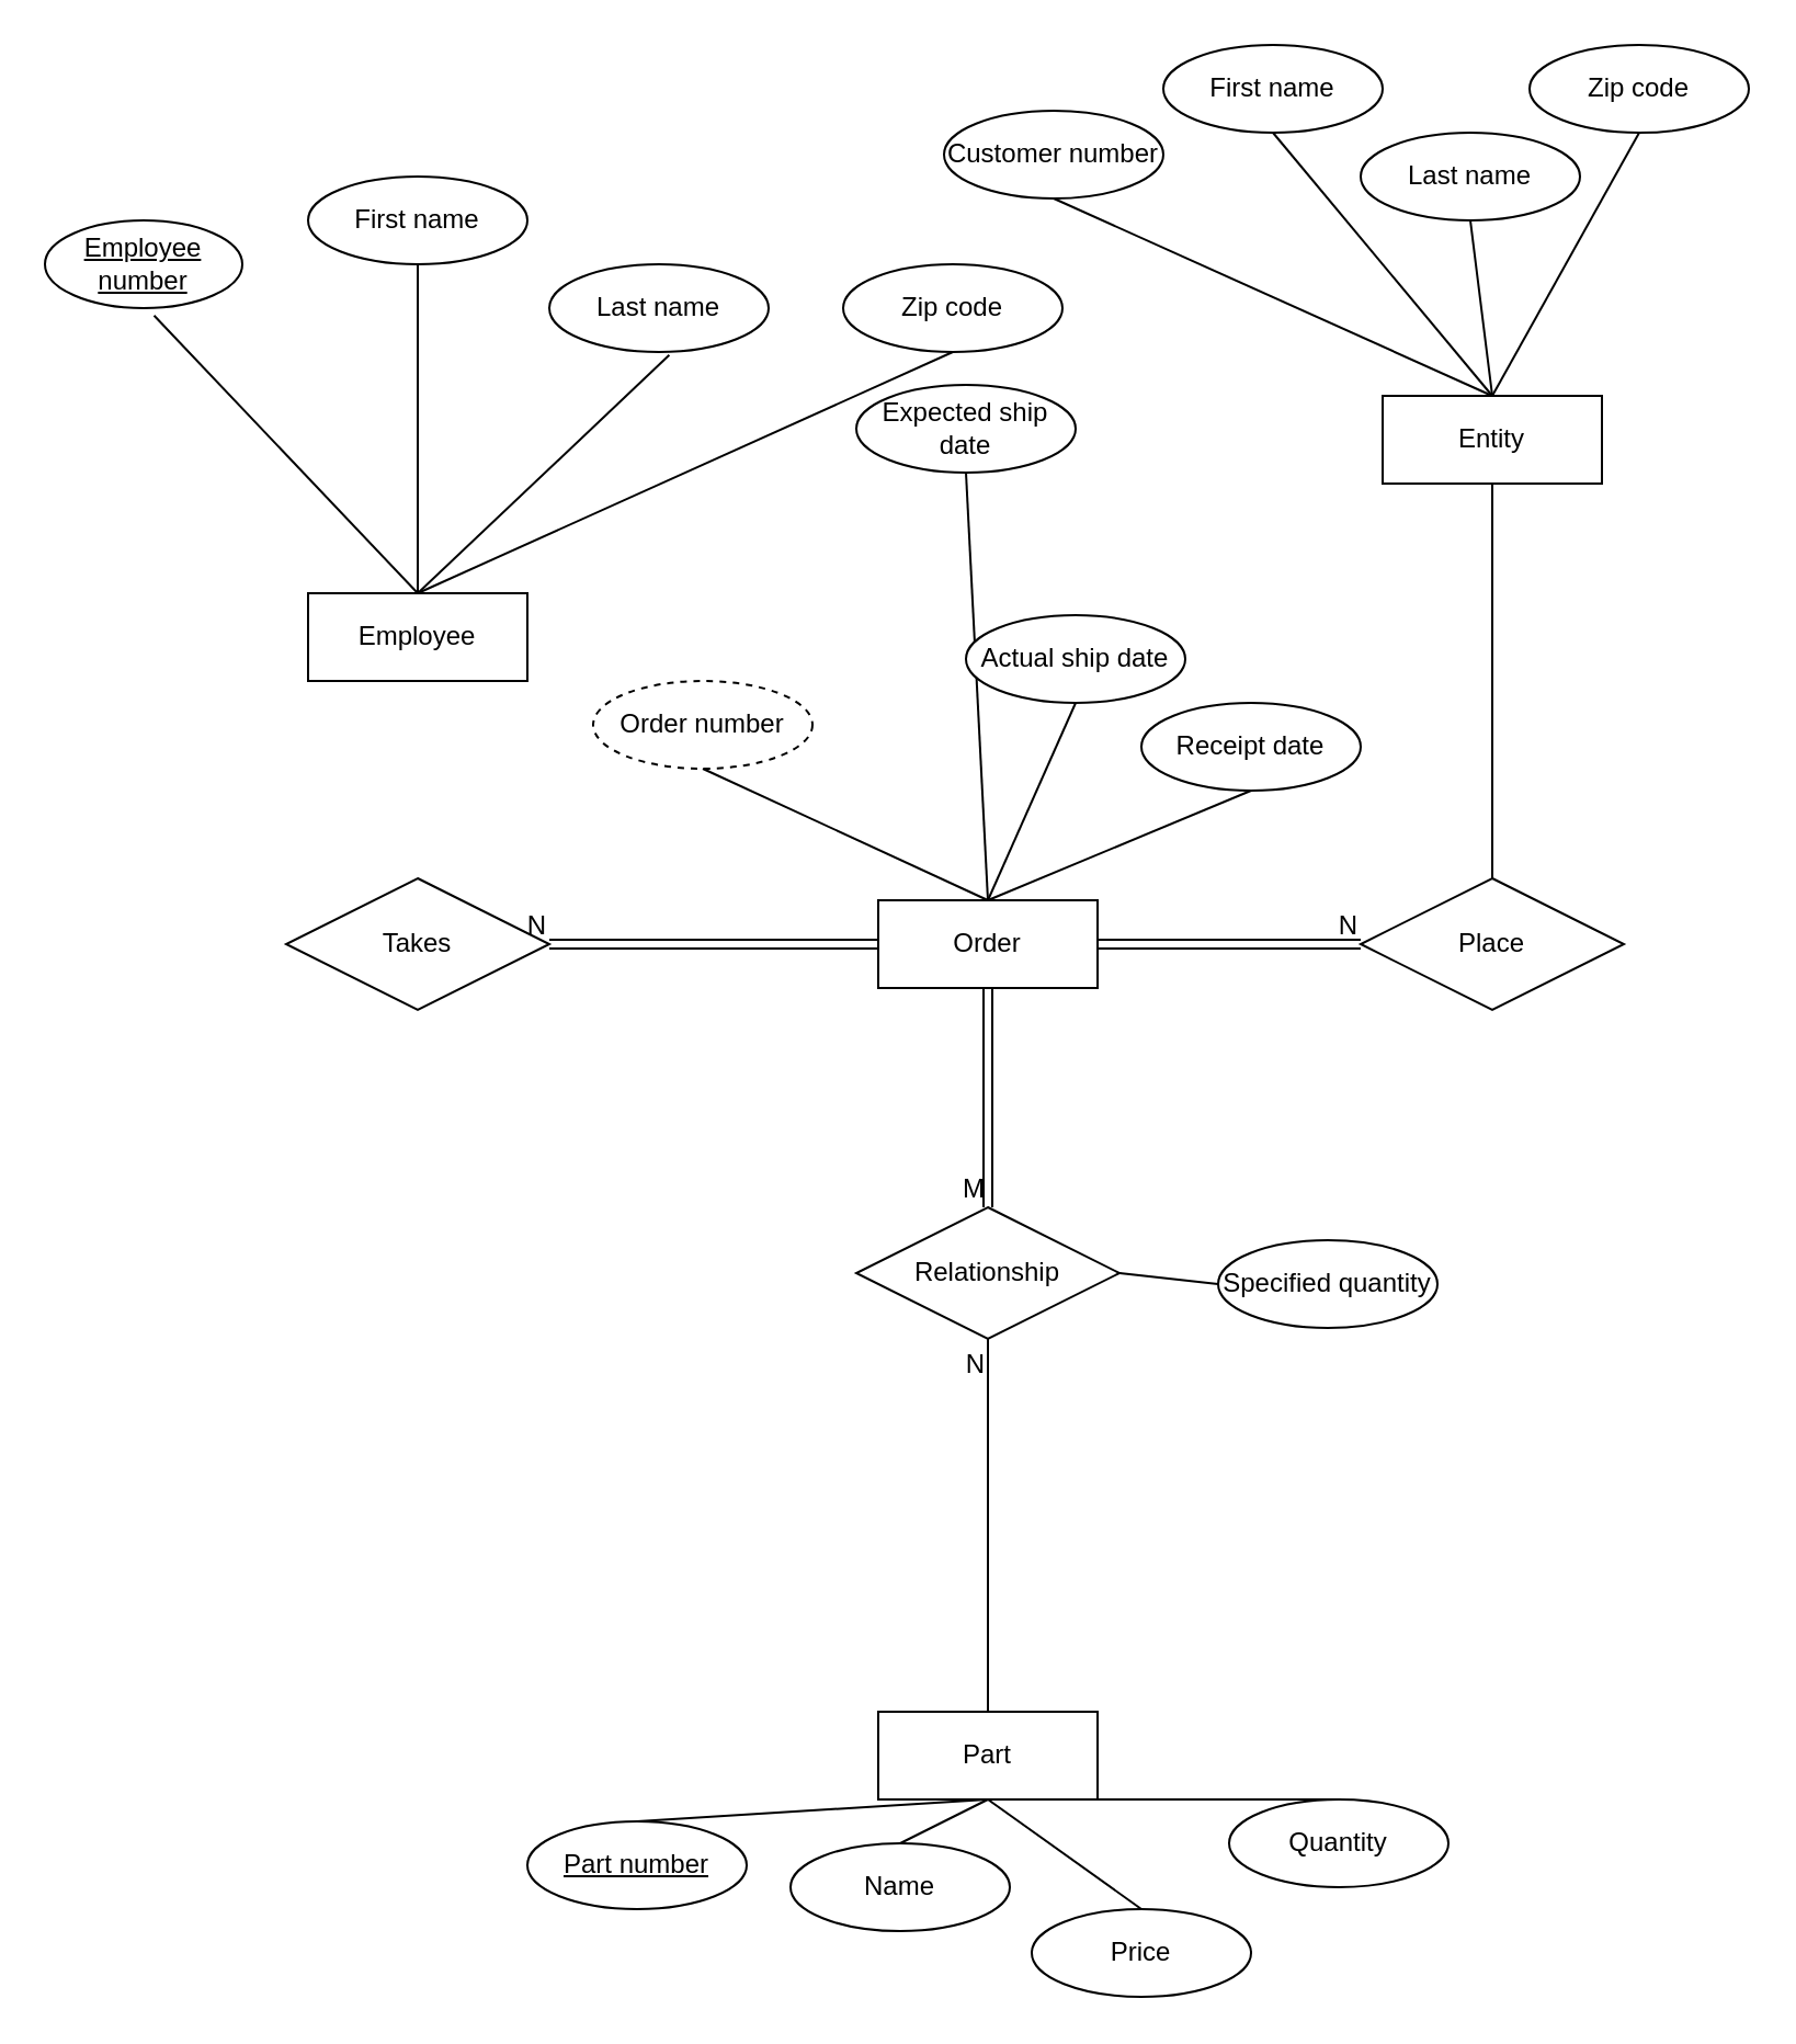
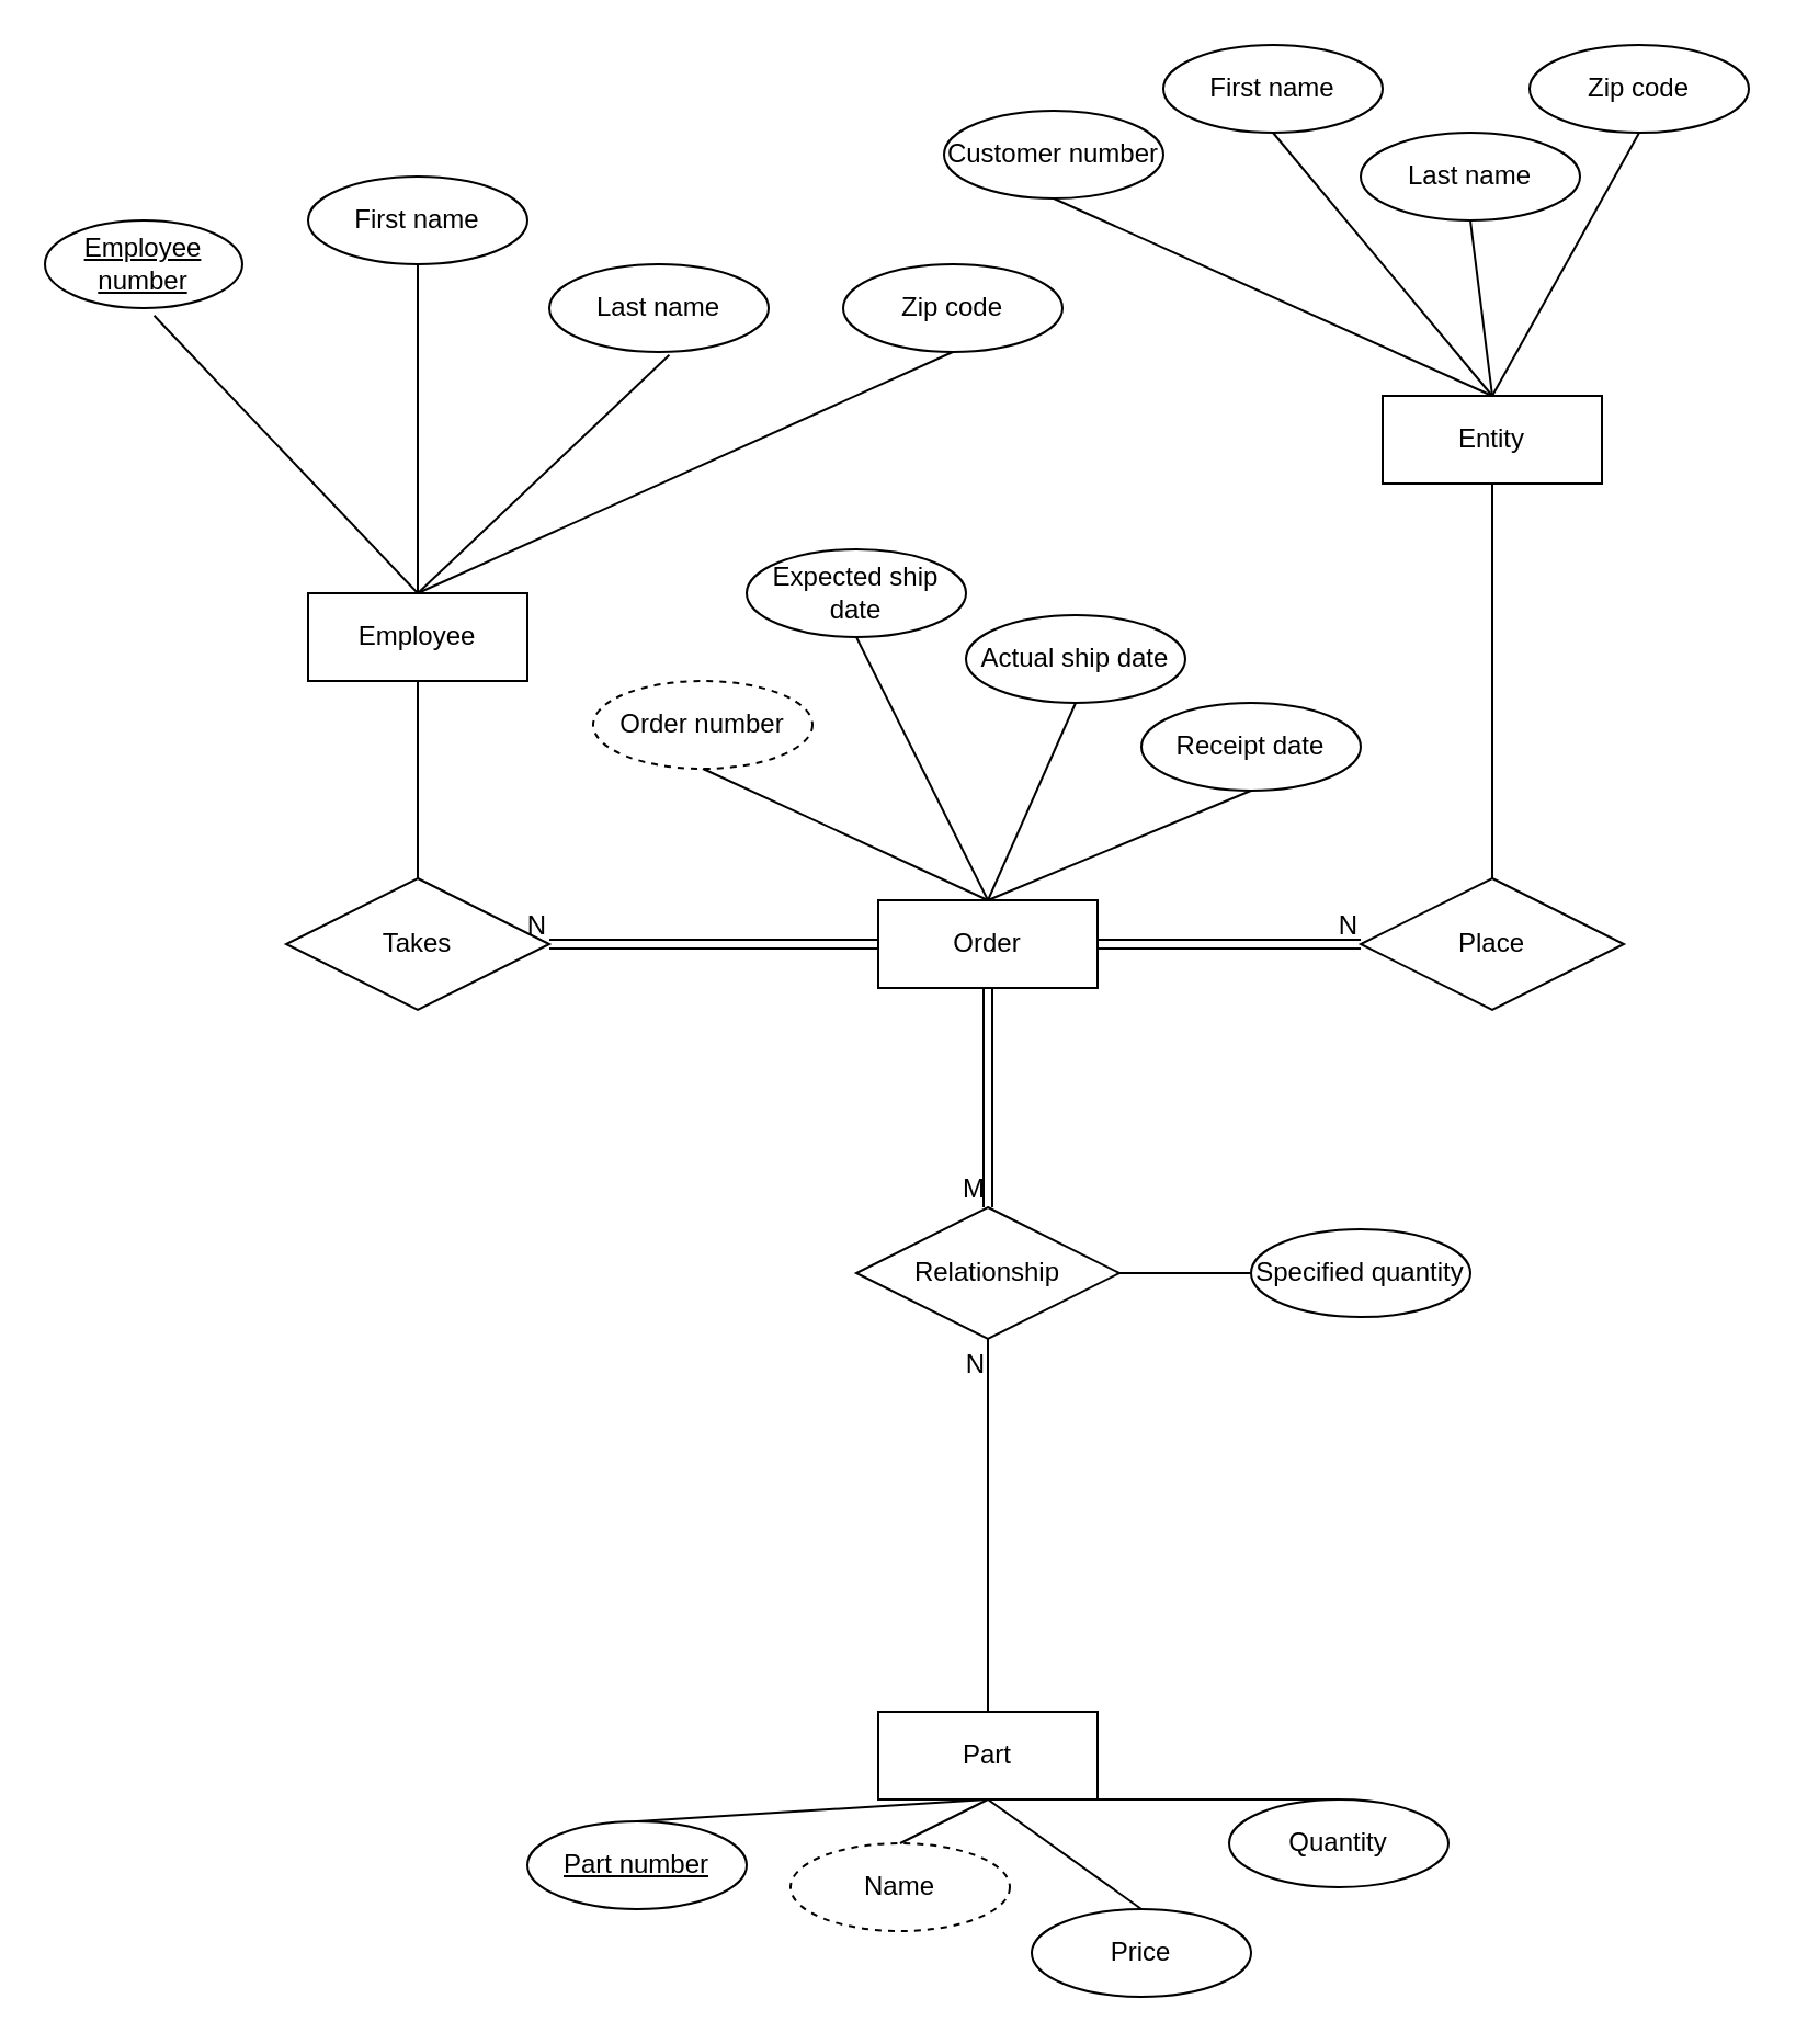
- <mxCell id="18" value="Expected ship date" style="ellipse;whiteSpace=wrap;html=1;align=center;" vertex="1" parent="1"><mxGeometry x="390" y="175" width="100" height="40" as="geometry" /></mxCell>
+ <mxCell id="18" value="Expected ship date" style="ellipse;whiteSpace=wrap;html=1;align=center;" vertex="1" parent="1"><mxGeometry x="340" y="250" width="100" height="40" as="geometry" /></mxCell>
+ <mxCell id="12" value="" style="endArrow=none;html=1;rounded=0;exitX=0.5;exitY=1;exitDx=0;exitDy=0;entryX=0.5;entryY=0;entryDx=0;entryDy=0;" edge="1" parent="1" source="2" target="11"><mxGeometry relative="1" as="geometry"><mxPoint x="190" y="360" as="sourcePoint" /><mxPoint x="350" y="360" as="targetPoint" /></mxGeometry></mxCell>
- <mxCell id="40" value="Specified quantity" style="ellipse;whiteSpace=wrap;html=1;align=center;" vertex="1" parent="1"><mxGeometry x="555" y="565" width="100" height="40" as="geometry" /></mxCell>
+ <mxCell id="40" value="Specified quantity" style="ellipse;whiteSpace=wrap;html=1;align=center;" vertex="1" parent="1"><mxGeometry x="570" y="560" width="100" height="40" as="geometry" /></mxCell>
- <mxCell id="46" value="Name" style="ellipse;whiteSpace=wrap;html=1;align=center;" vertex="1" parent="1"><mxGeometry x="360" y="840" width="100" height="40" as="geometry" /></mxCell>
+ <mxCell id="46" value="Name" style="ellipse;whiteSpace=wrap;html=1;align=center;dashed=1;" vertex="1" parent="1"><mxGeometry x="360" y="840" width="100" height="40" as="geometry" /></mxCell>
